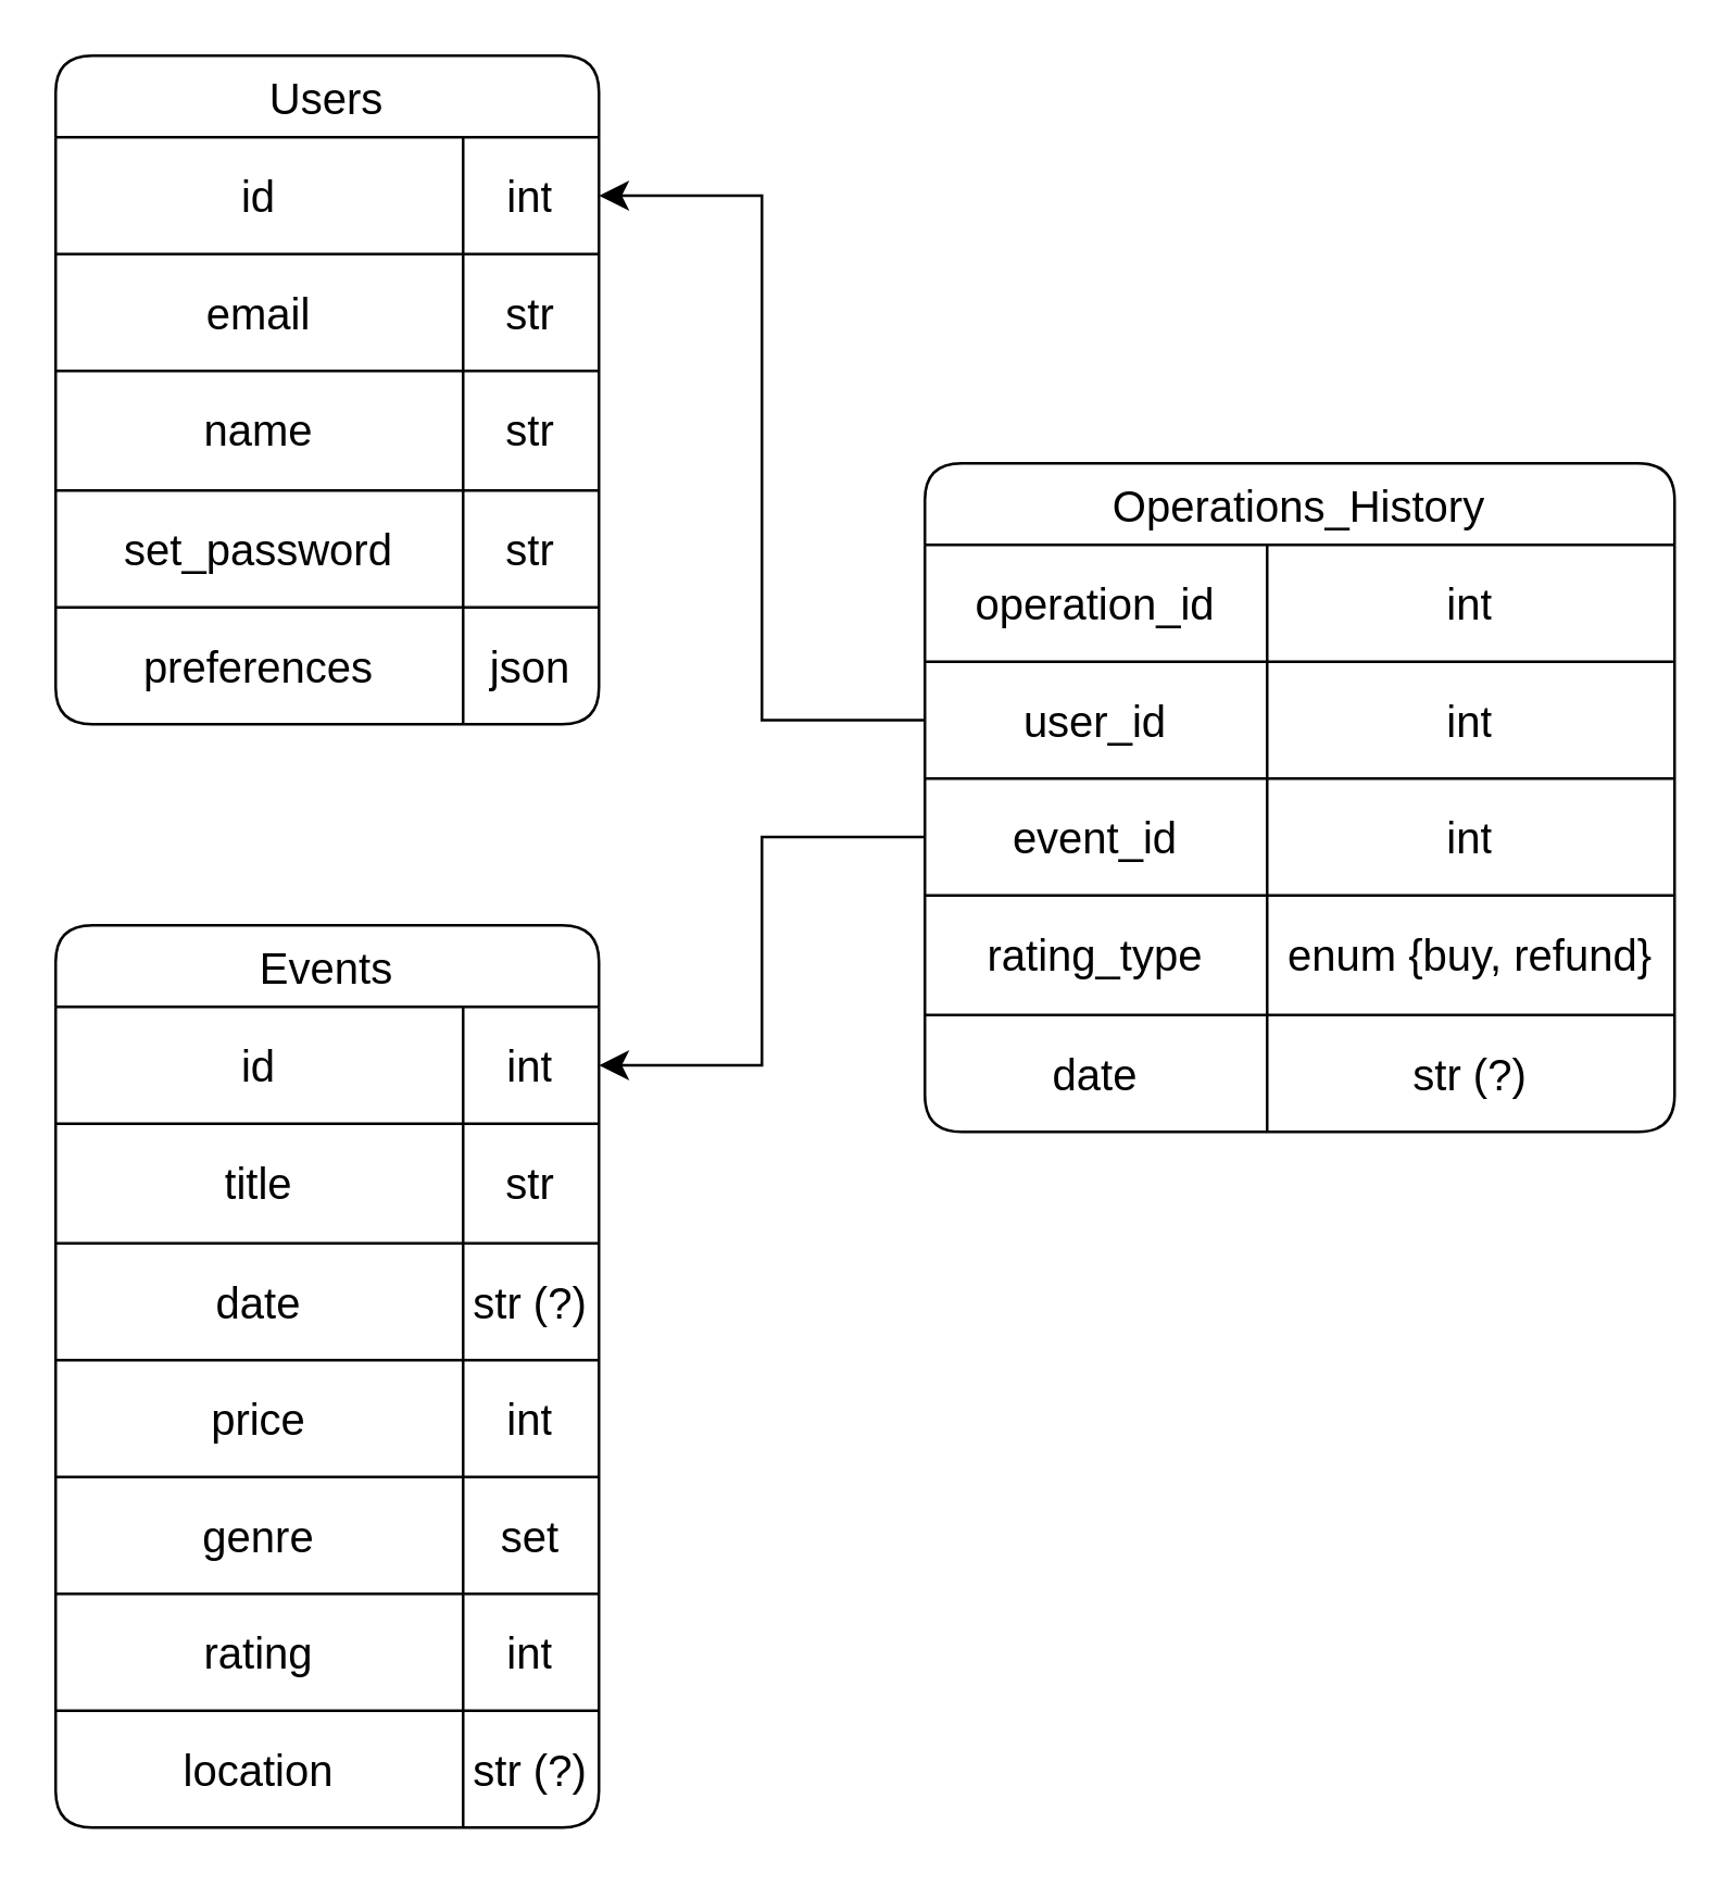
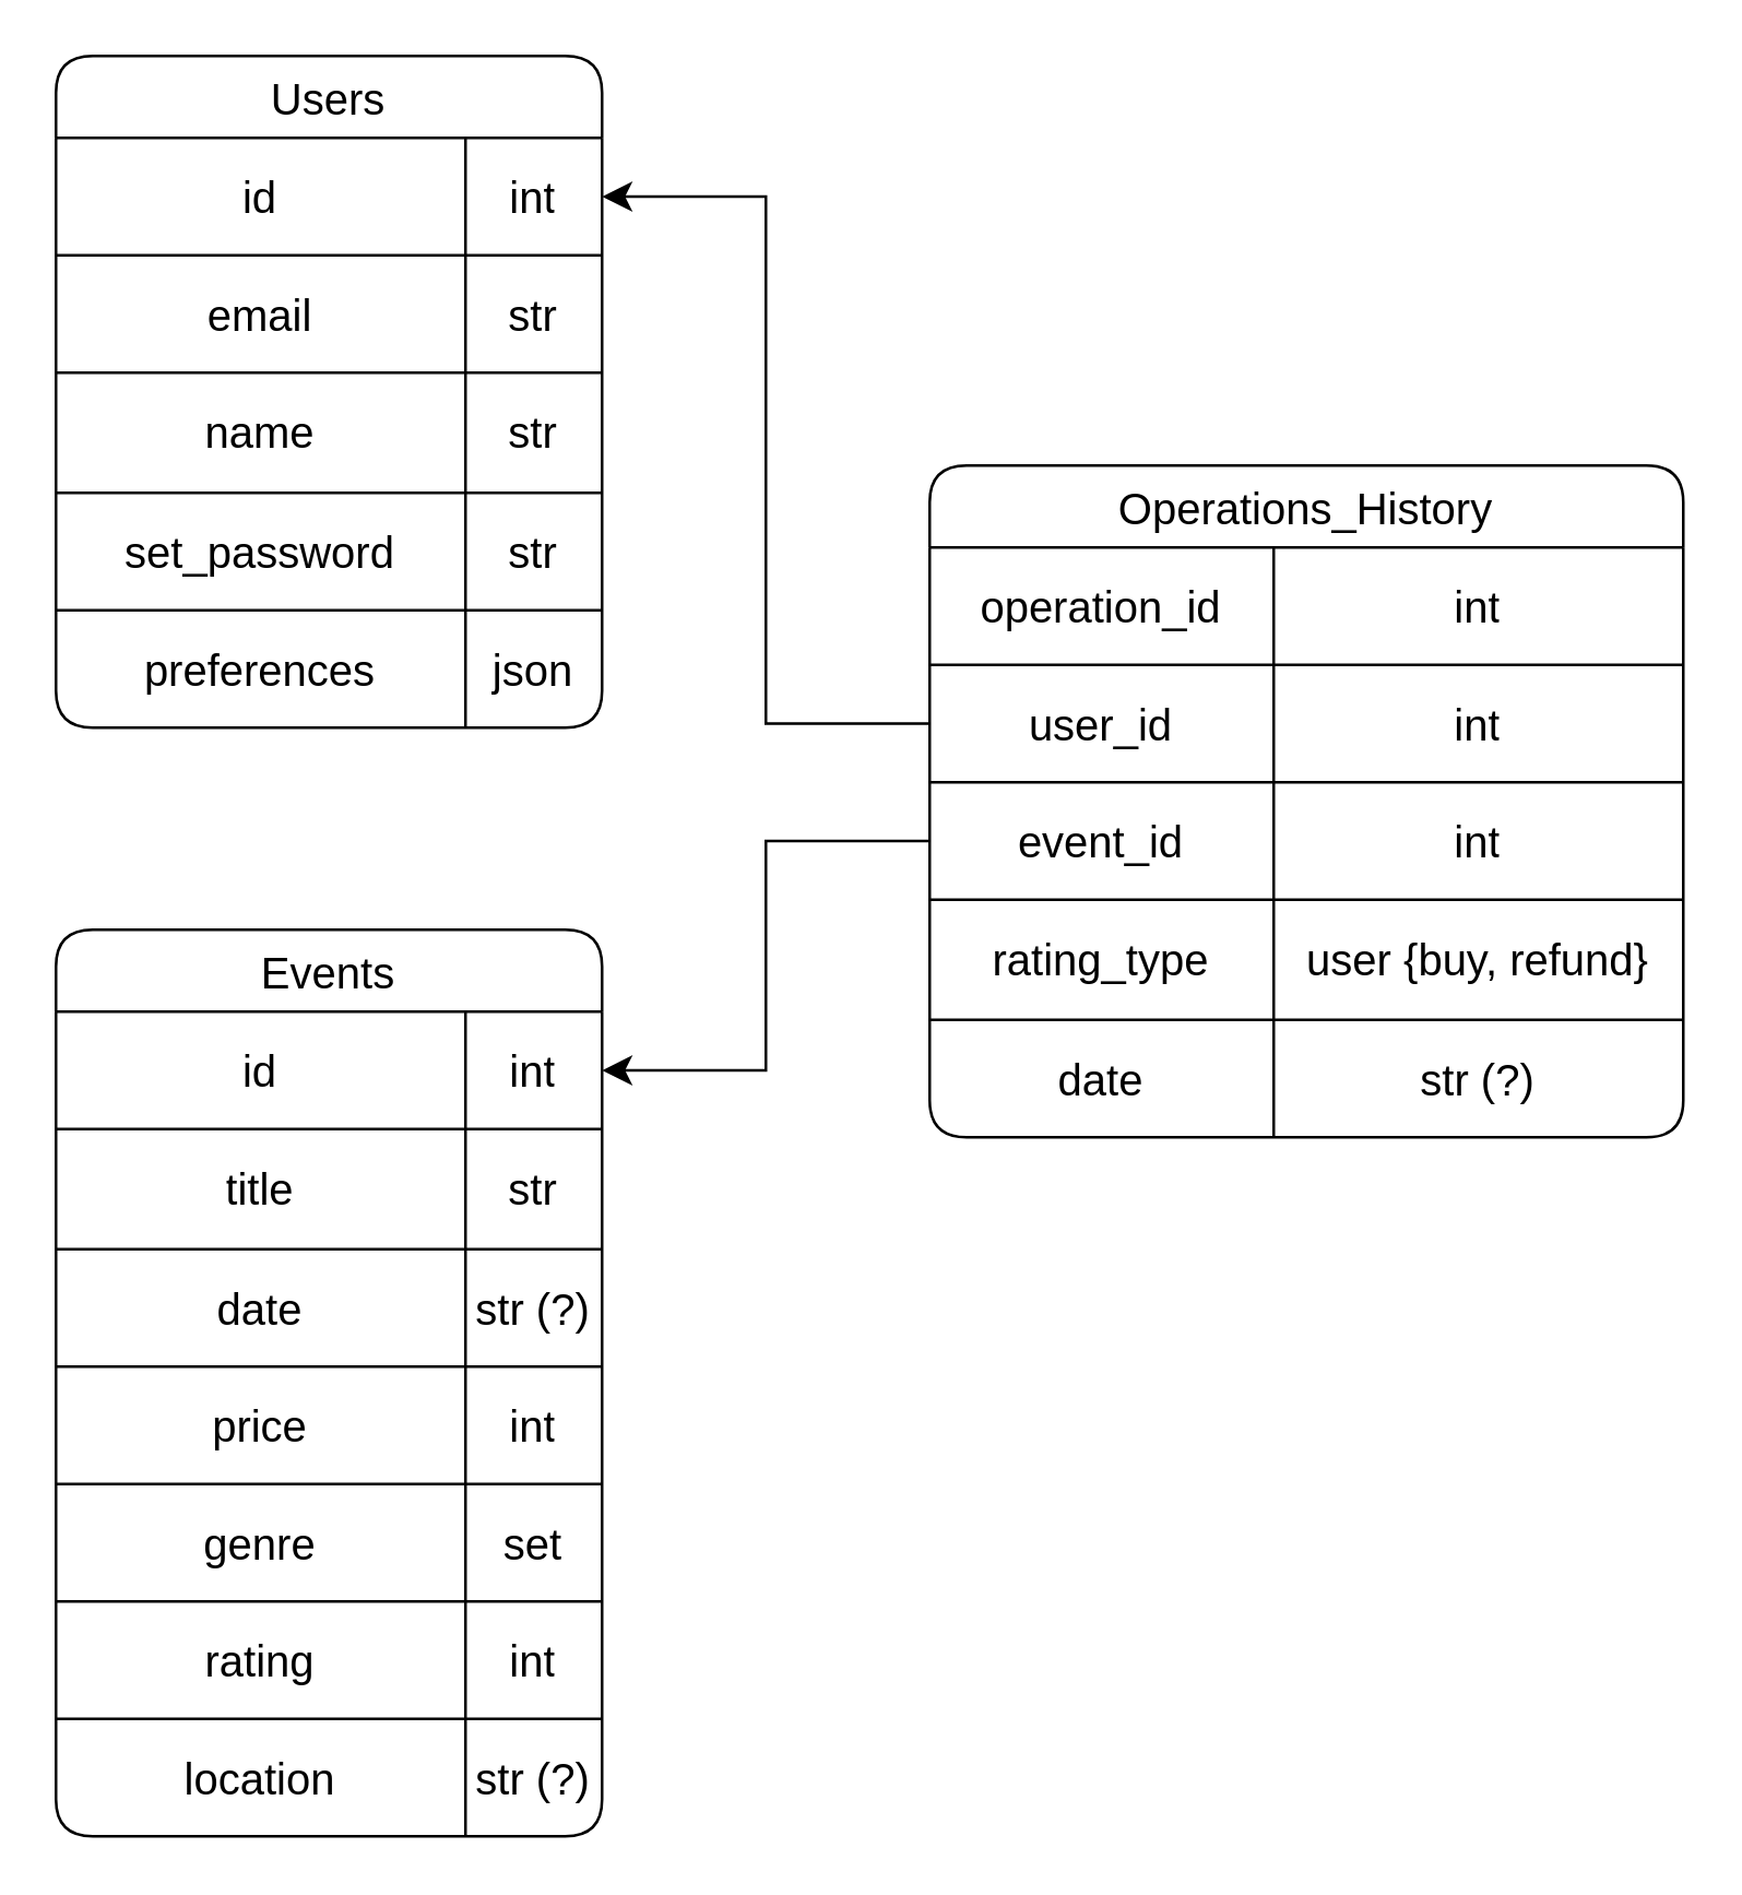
- <mxCell id="52" value="enum {buy, refund}" style="shape=partialRectangle;html=1;whiteSpace=wrap;connectable=0;strokeColor=inherit;overflow=hidden;fillColor=none;top=0;left=0;bottom=0;right=0;pointerEvents=1;fontSize=16;align=center;" vertex="1" parent="50"><mxGeometry x="126" width="150" height="44" as="geometry"><mxRectangle width="150" height="44" as="alternateBounds" /></mxGeometry></mxCell>
+ <mxCell id="52" value="user {buy, refund}" style="shape=partialRectangle;html=1;whiteSpace=wrap;connectable=0;strokeColor=inherit;overflow=hidden;fillColor=none;top=0;left=0;bottom=0;right=0;pointerEvents=1;fontSize=16;align=center;" vertex="1" parent="50"><mxGeometry x="126" width="150" height="44" as="geometry"><mxRectangle width="150" height="44" as="alternateBounds" /></mxGeometry></mxCell>
